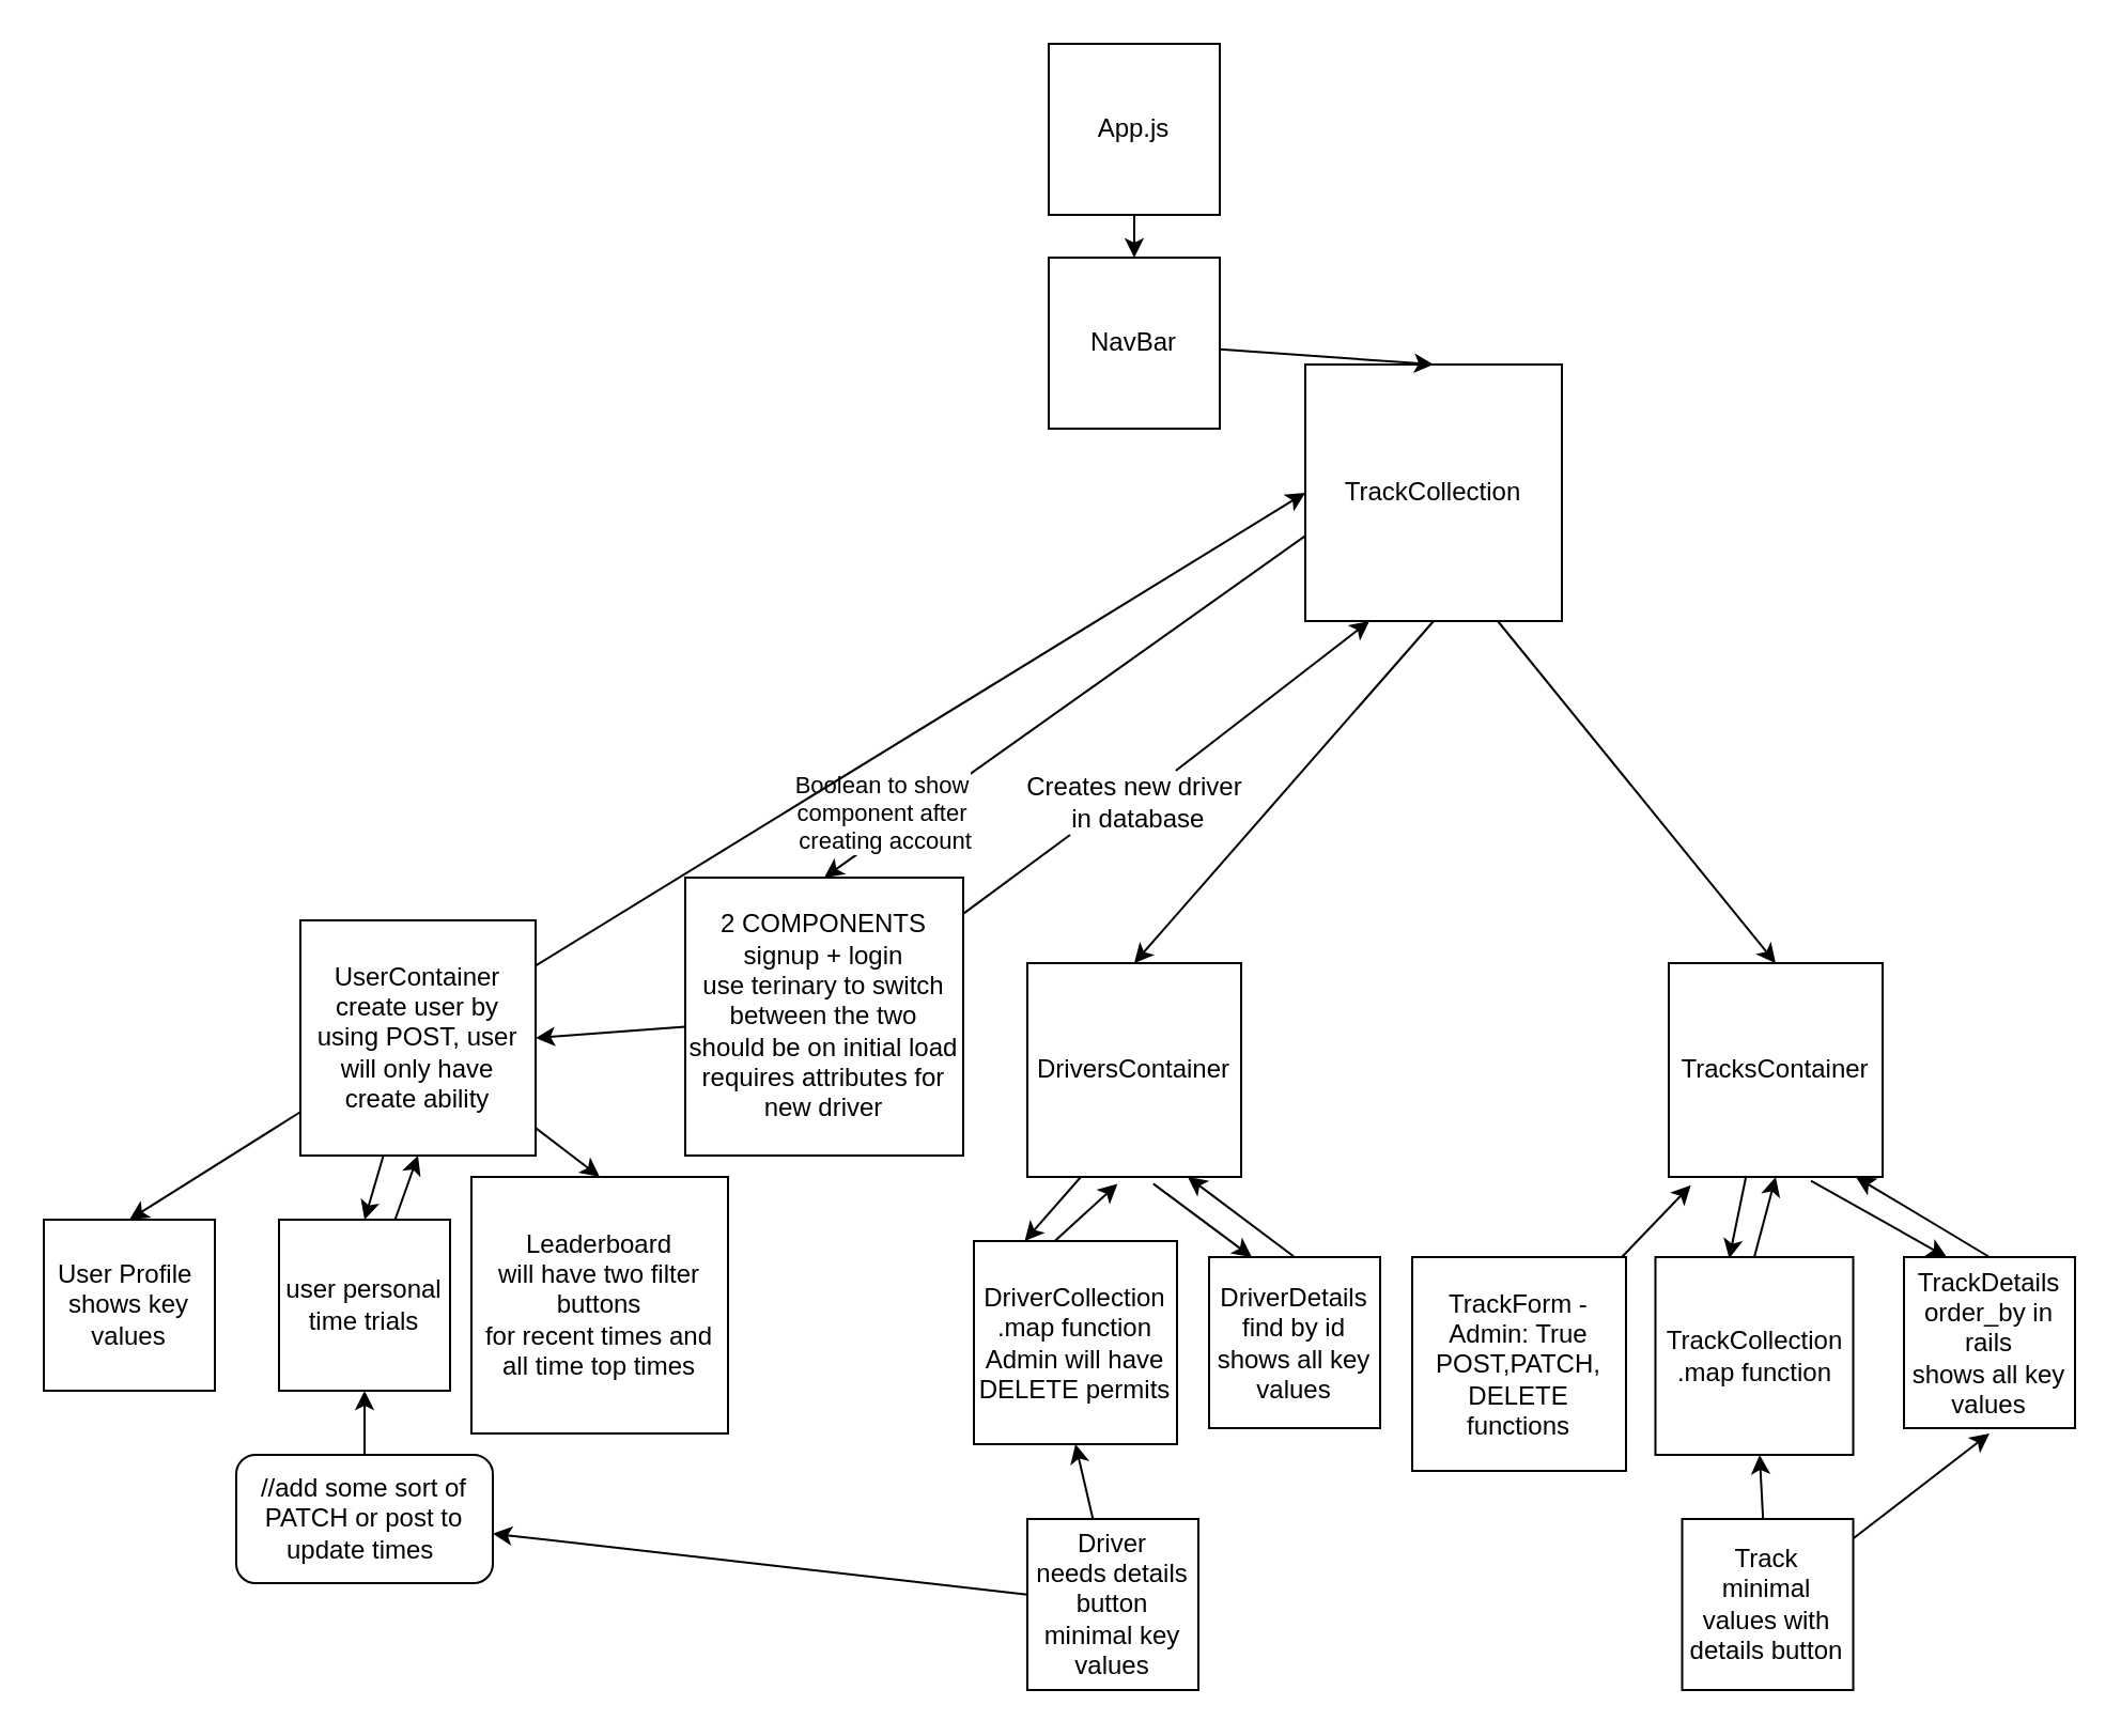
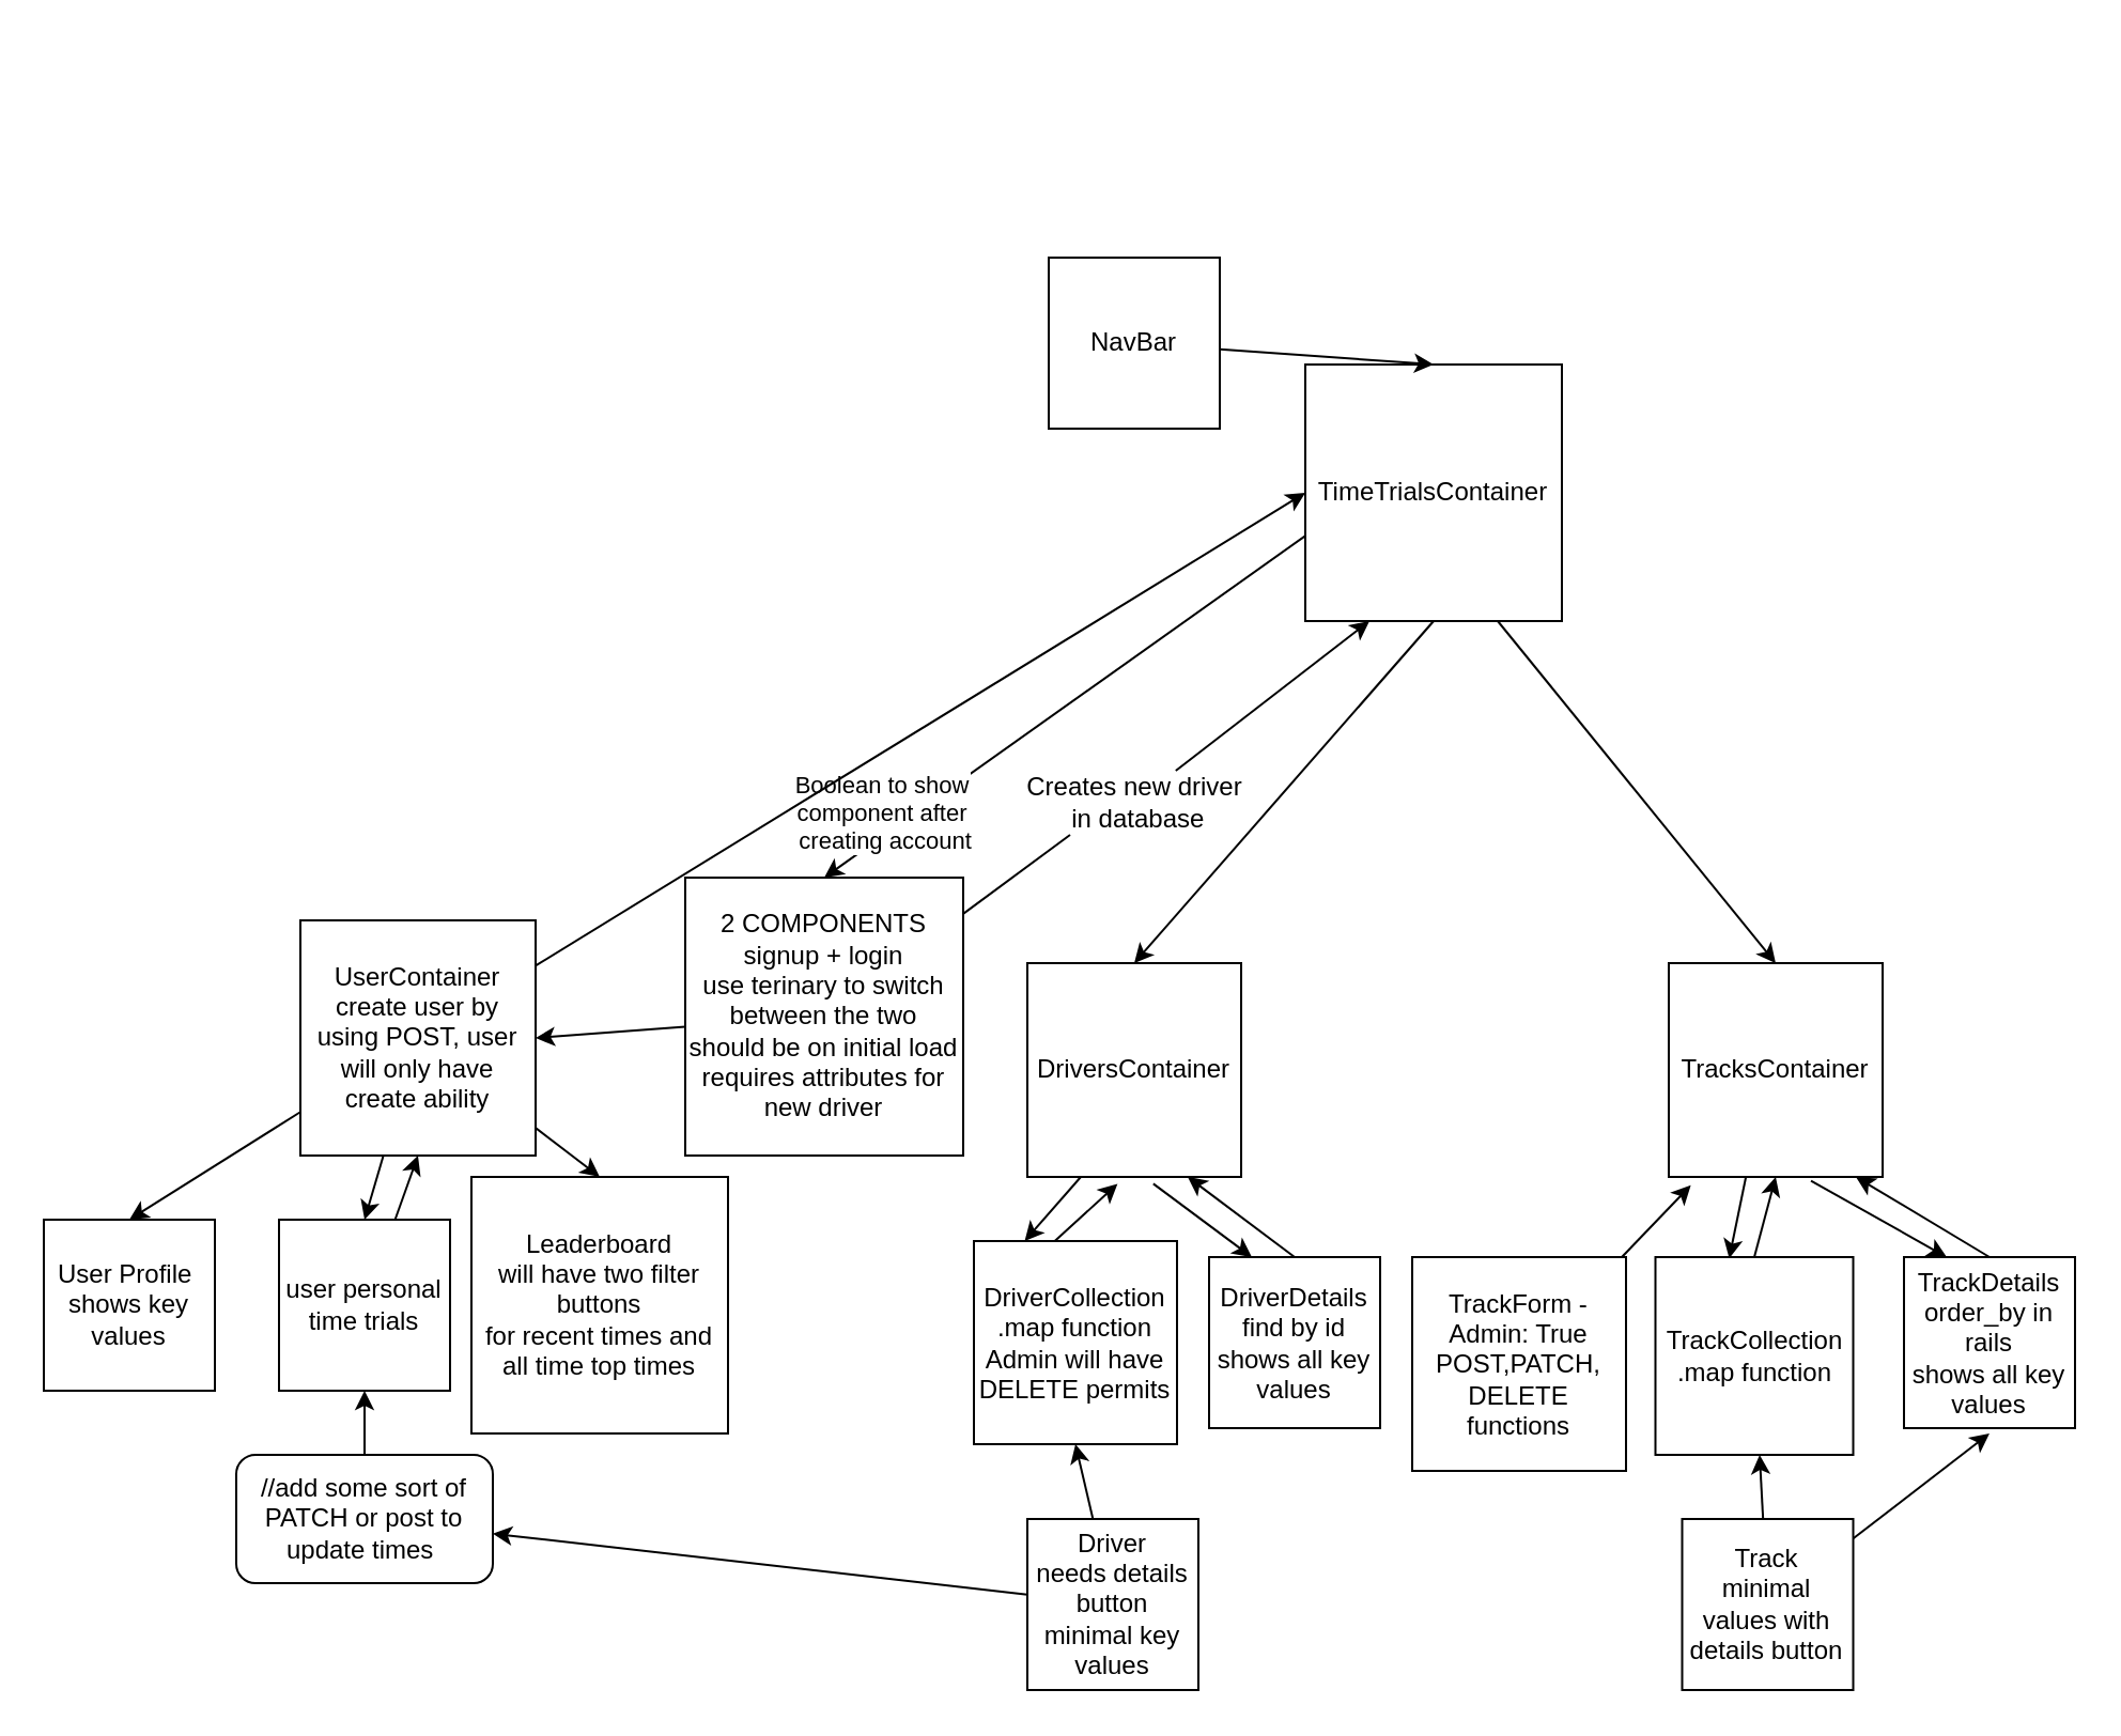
- <mxCell id="3" value="App.js&lt;br&gt;" style="whiteSpace=wrap;html=1;aspect=fixed;" parent="1" vertex="1"><mxGeometry x="490" y="20" width="80" height="80" as="geometry" /></mxCell>
- <mxCell id="2" style="edgeStyle=none;html=1;entryX=0.5;entryY=0;entryDx=0;entryDy=0;" parent="1" source="3" target="10" edge="1"><mxGeometry relative="1" as="geometry" /></mxCell>
- <mxCell id="8" value="TrackCollection" style="whiteSpace=wrap;html=1;aspect=fixed;" parent="1" vertex="1"><mxGeometry x="610" y="170" width="120" height="120" as="geometry" /></mxCell>
+ <mxCell id="8" value="TimeTrialsContainer" style="whiteSpace=wrap;html=1;aspect=fixed;" parent="1" vertex="1"><mxGeometry x="610" y="170" width="120" height="120" as="geometry" /></mxCell>
